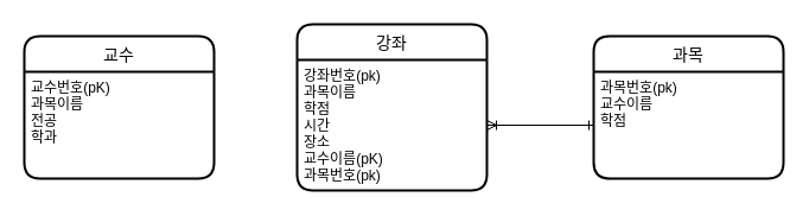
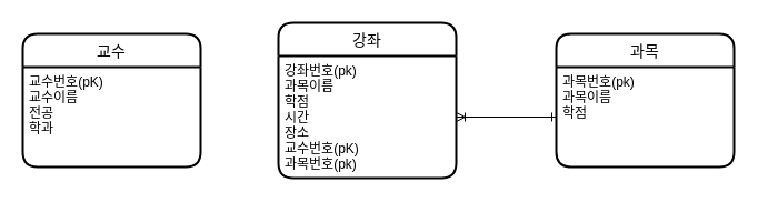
- <mxCell id="7" value="강좌번호(pk)&#10;과목이름&#10;학점&#10;시간&#10;장소&#10;교수이름(pK)&#10;과목번호(pk)" style="align=left;strokeColor=none;fillColor=none;spacingLeft=4;fontSize=12;verticalAlign=top;resizable=0;rotatable=0;part=1;" vertex="1" parent="6"><mxGeometry y="30" width="160" height="110" as="geometry" /></mxCell>
+ <mxCell id="7" value="강좌번호(pk)&#10;과목이름&#10;학점&#10;시간&#10;장소&#10;교수번호(pK)&#10;과목번호(pk)" style="align=left;strokeColor=none;fillColor=none;spacingLeft=4;fontSize=12;verticalAlign=top;resizable=0;rotatable=0;part=1;" vertex="1" parent="6"><mxGeometry y="30" width="160" height="110" as="geometry" /></mxCell>
- <mxCell id="5" value="교수번호(pK)&#10;과목이름&#10;전공&#10;학과&#10;" style="align=left;strokeColor=none;fillColor=none;spacingLeft=4;fontSize=12;verticalAlign=top;resizable=0;rotatable=0;part=1;" vertex="1" parent="4"><mxGeometry y="30" width="160" height="90" as="geometry" /></mxCell>
+ <mxCell id="5" value="교수번호(pK)&#10;교수이름&#10;전공&#10;학과&#10;" style="align=left;strokeColor=none;fillColor=none;spacingLeft=4;fontSize=12;verticalAlign=top;resizable=0;rotatable=0;part=1;" vertex="1" parent="4"><mxGeometry y="30" width="160" height="90" as="geometry" /></mxCell>
- <mxCell id="3" value="과목번호(pk)&#10;교수이름&#10;학점" style="align=left;strokeColor=none;fillColor=none;spacingLeft=4;fontSize=12;verticalAlign=top;resizable=0;rotatable=0;part=1;" vertex="1" parent="2"><mxGeometry y="30" width="160" height="90" as="geometry" /></mxCell>
+ <mxCell id="3" value="과목번호(pk)&#10;과목이름&#10;학점" style="align=left;strokeColor=none;fillColor=none;spacingLeft=4;fontSize=12;verticalAlign=top;resizable=0;rotatable=0;part=1;" vertex="1" parent="2"><mxGeometry y="30" width="160" height="90" as="geometry" /></mxCell>
